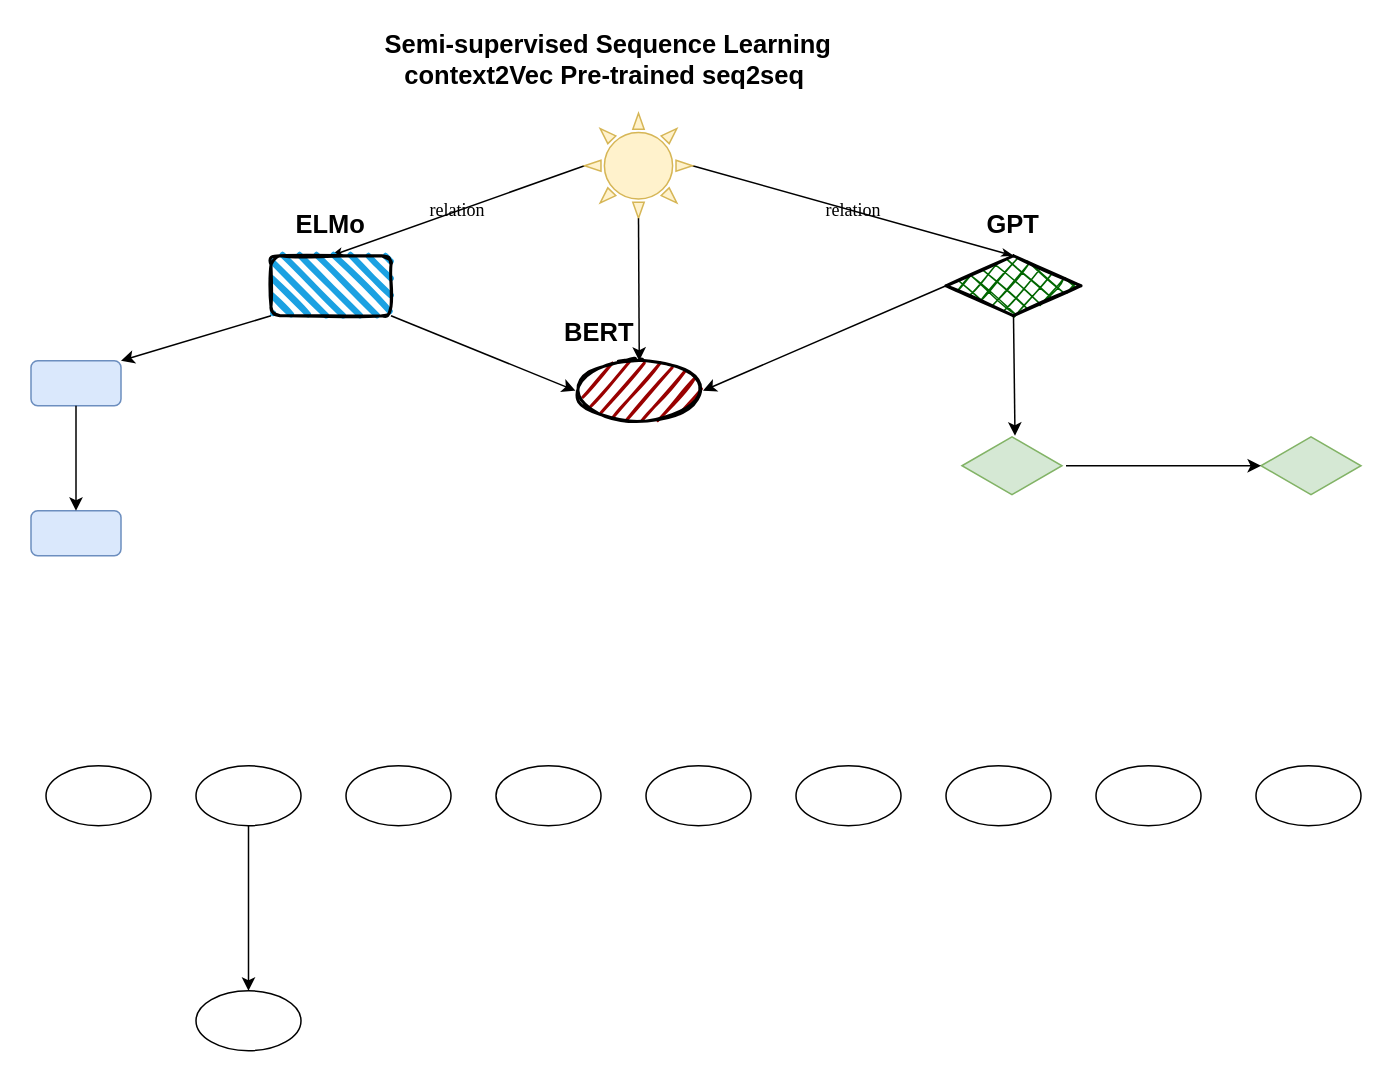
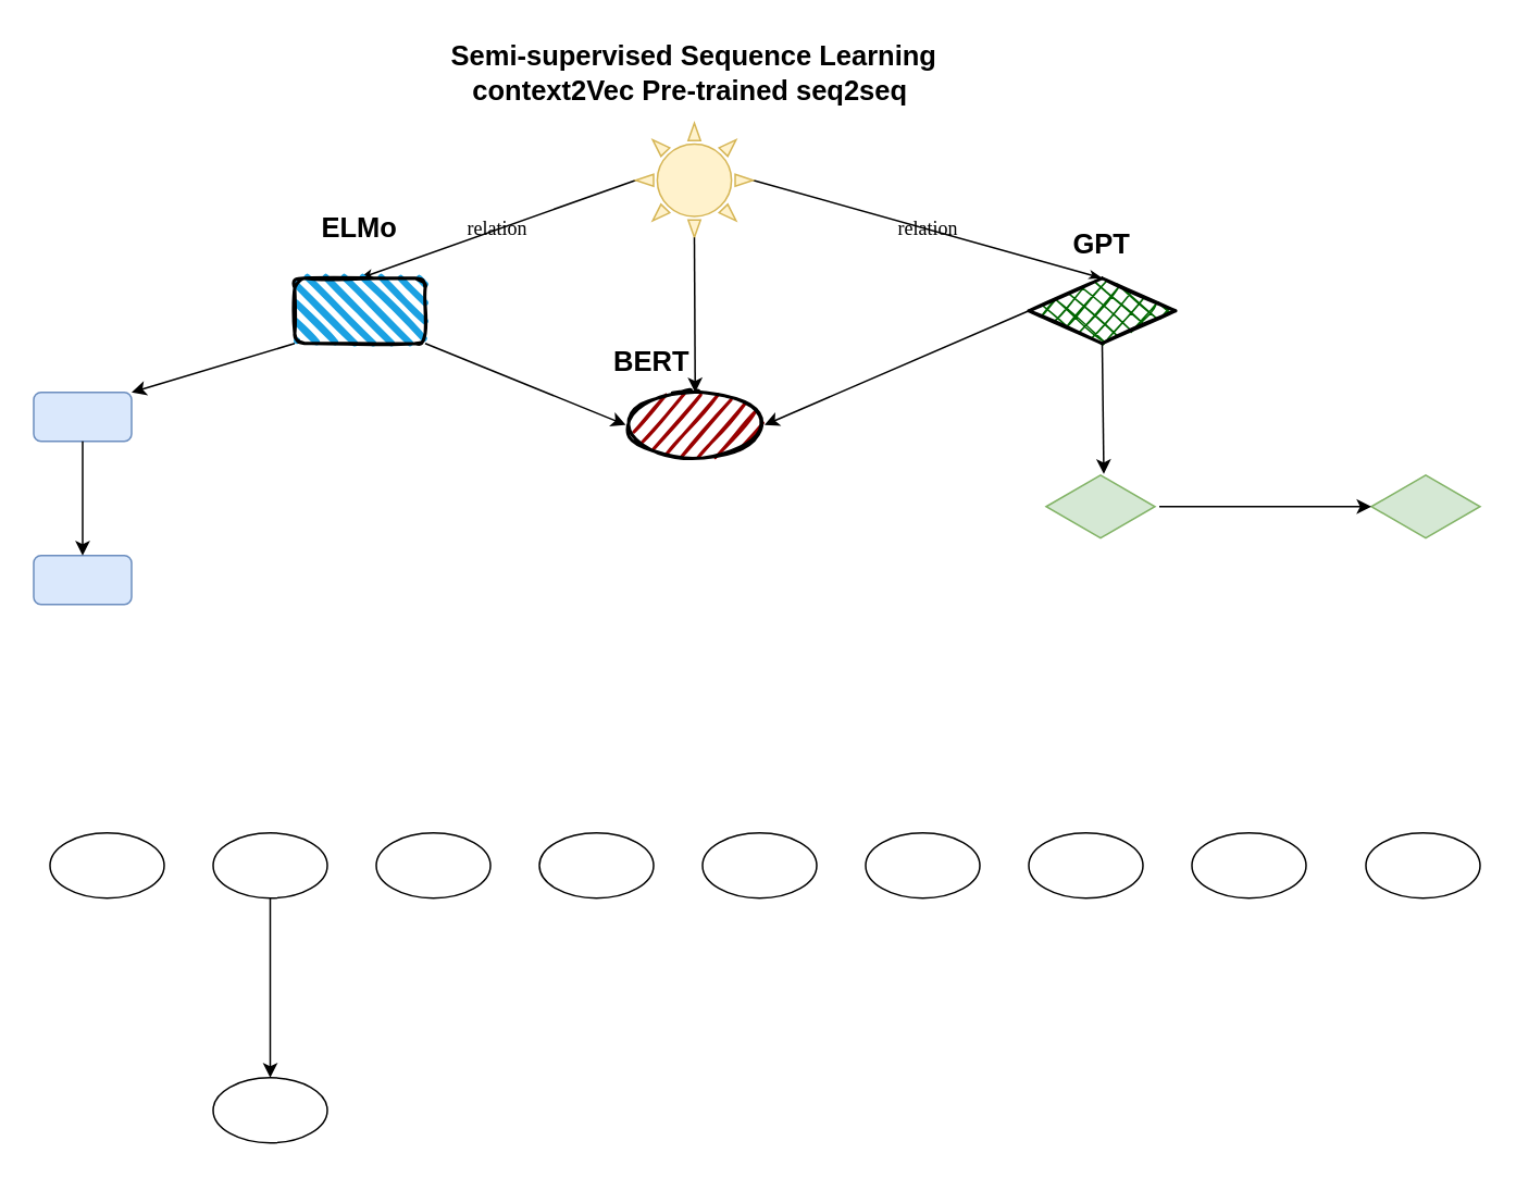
- <mxCell id="5" value="Semi-supervised Sequence Learning context2Vec Pre-trained seq2seq&amp;nbsp;" style="text;html=1;strokeColor=none;fillColor=none;align=center;verticalAlign=middle;whiteSpace=wrap;rounded=0;fontSize=17;fontStyle=1" vertex="1" parent="1"><mxGeometry x="255" y="15" width="300" height="50" as="geometry" /></mxCell>
+ <mxCell id="5" value="Semi-supervised Sequence Learning context2Vec Pre-trained seq2seq&amp;nbsp;" style="text;html=1;strokeColor=none;fillColor=none;align=center;verticalAlign=middle;whiteSpace=wrap;rounded=0;fontSize=17;fontStyle=1" vertex="1" parent="1"><mxGeometry x="275" y="20" width="300" height="50" as="geometry" /></mxCell>
- <mxCell id="7" value="ELMo" style="text;html=1;strokeColor=none;fillColor=none;align=center;verticalAlign=middle;whiteSpace=wrap;rounded=0;fontSize=17;fontStyle=1" vertex="1" parent="1"><mxGeometry x="200" y="140" width="40" height="20" as="geometry" /></mxCell>
+ <mxCell id="7" value="ELMo" style="text;html=1;strokeColor=none;fillColor=none;align=center;verticalAlign=middle;whiteSpace=wrap;rounded=0;fontSize=17;fontStyle=1" vertex="1" parent="1"><mxGeometry x="200" y="130" width="40" height="20" as="geometry" /></mxCell>
